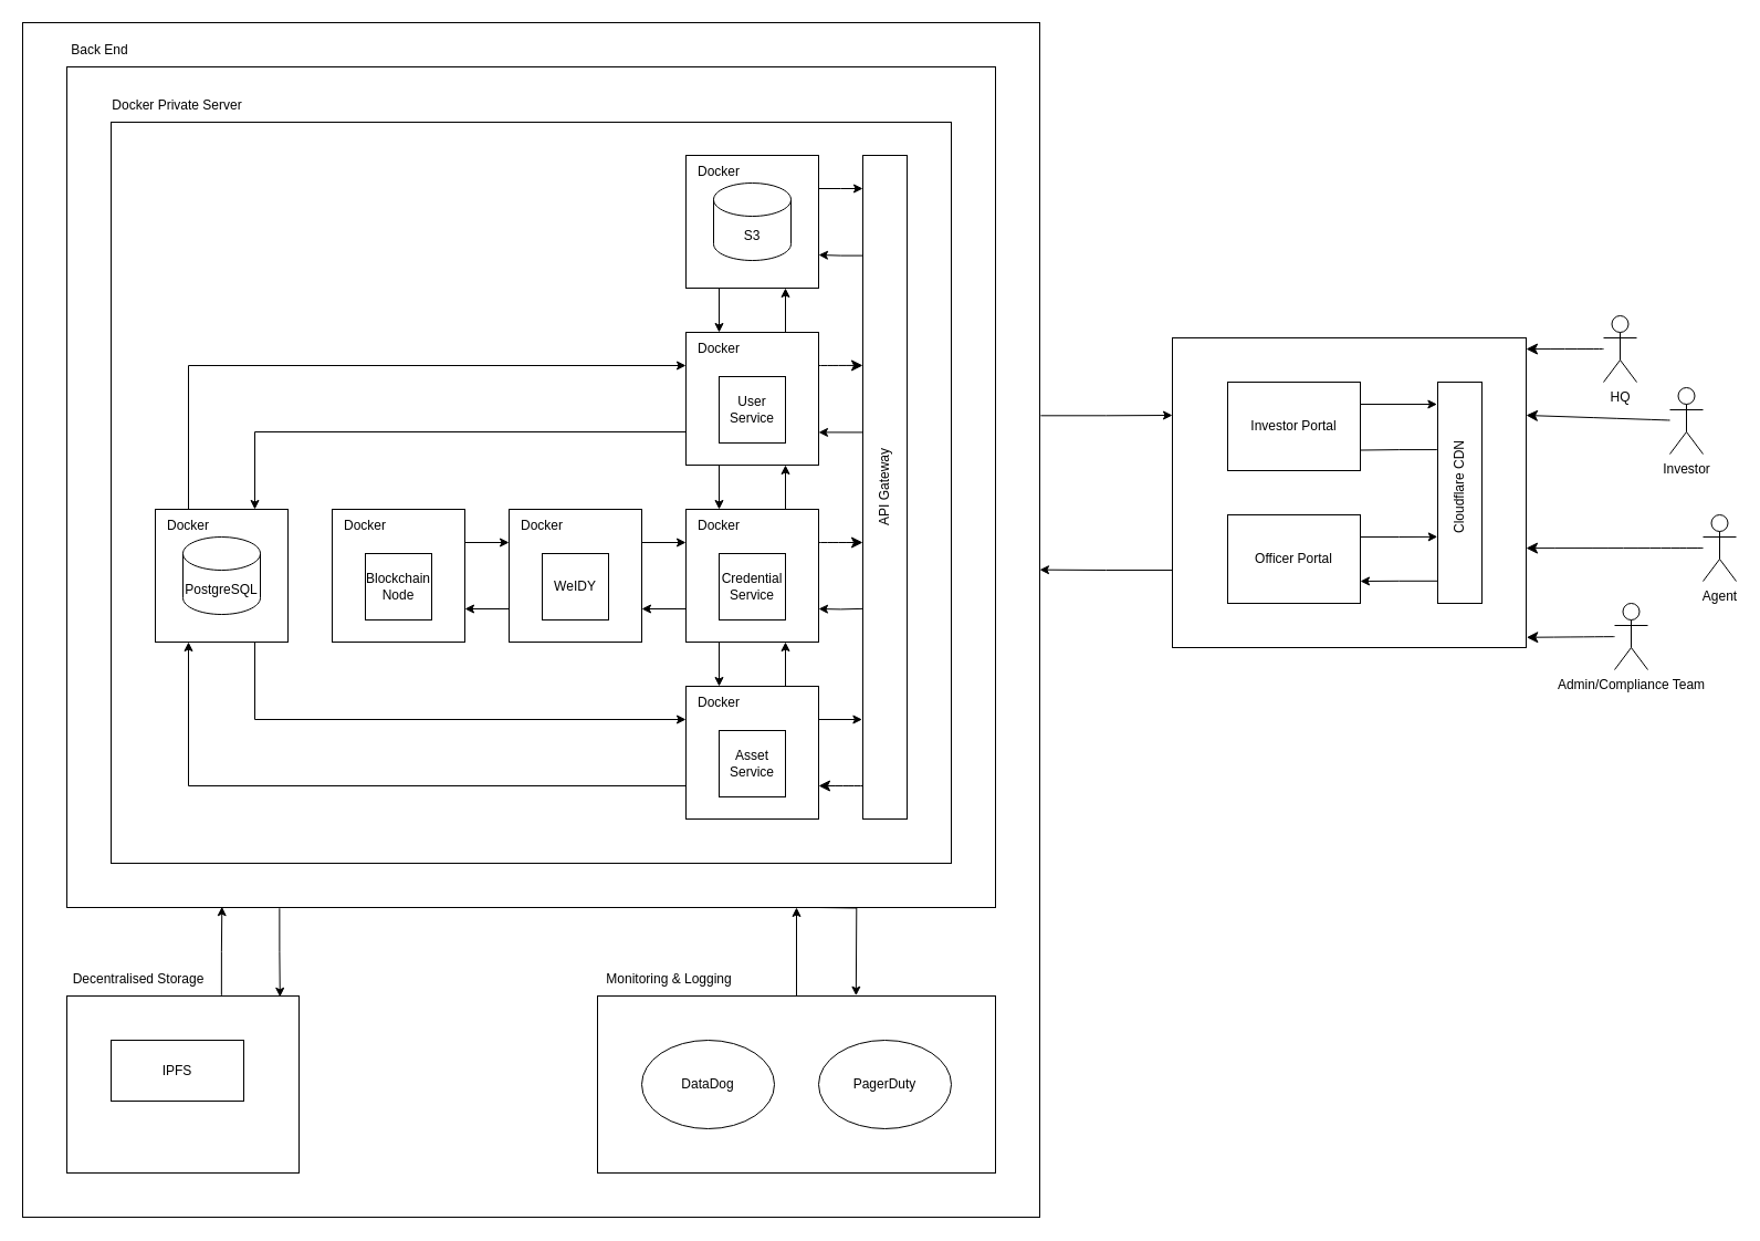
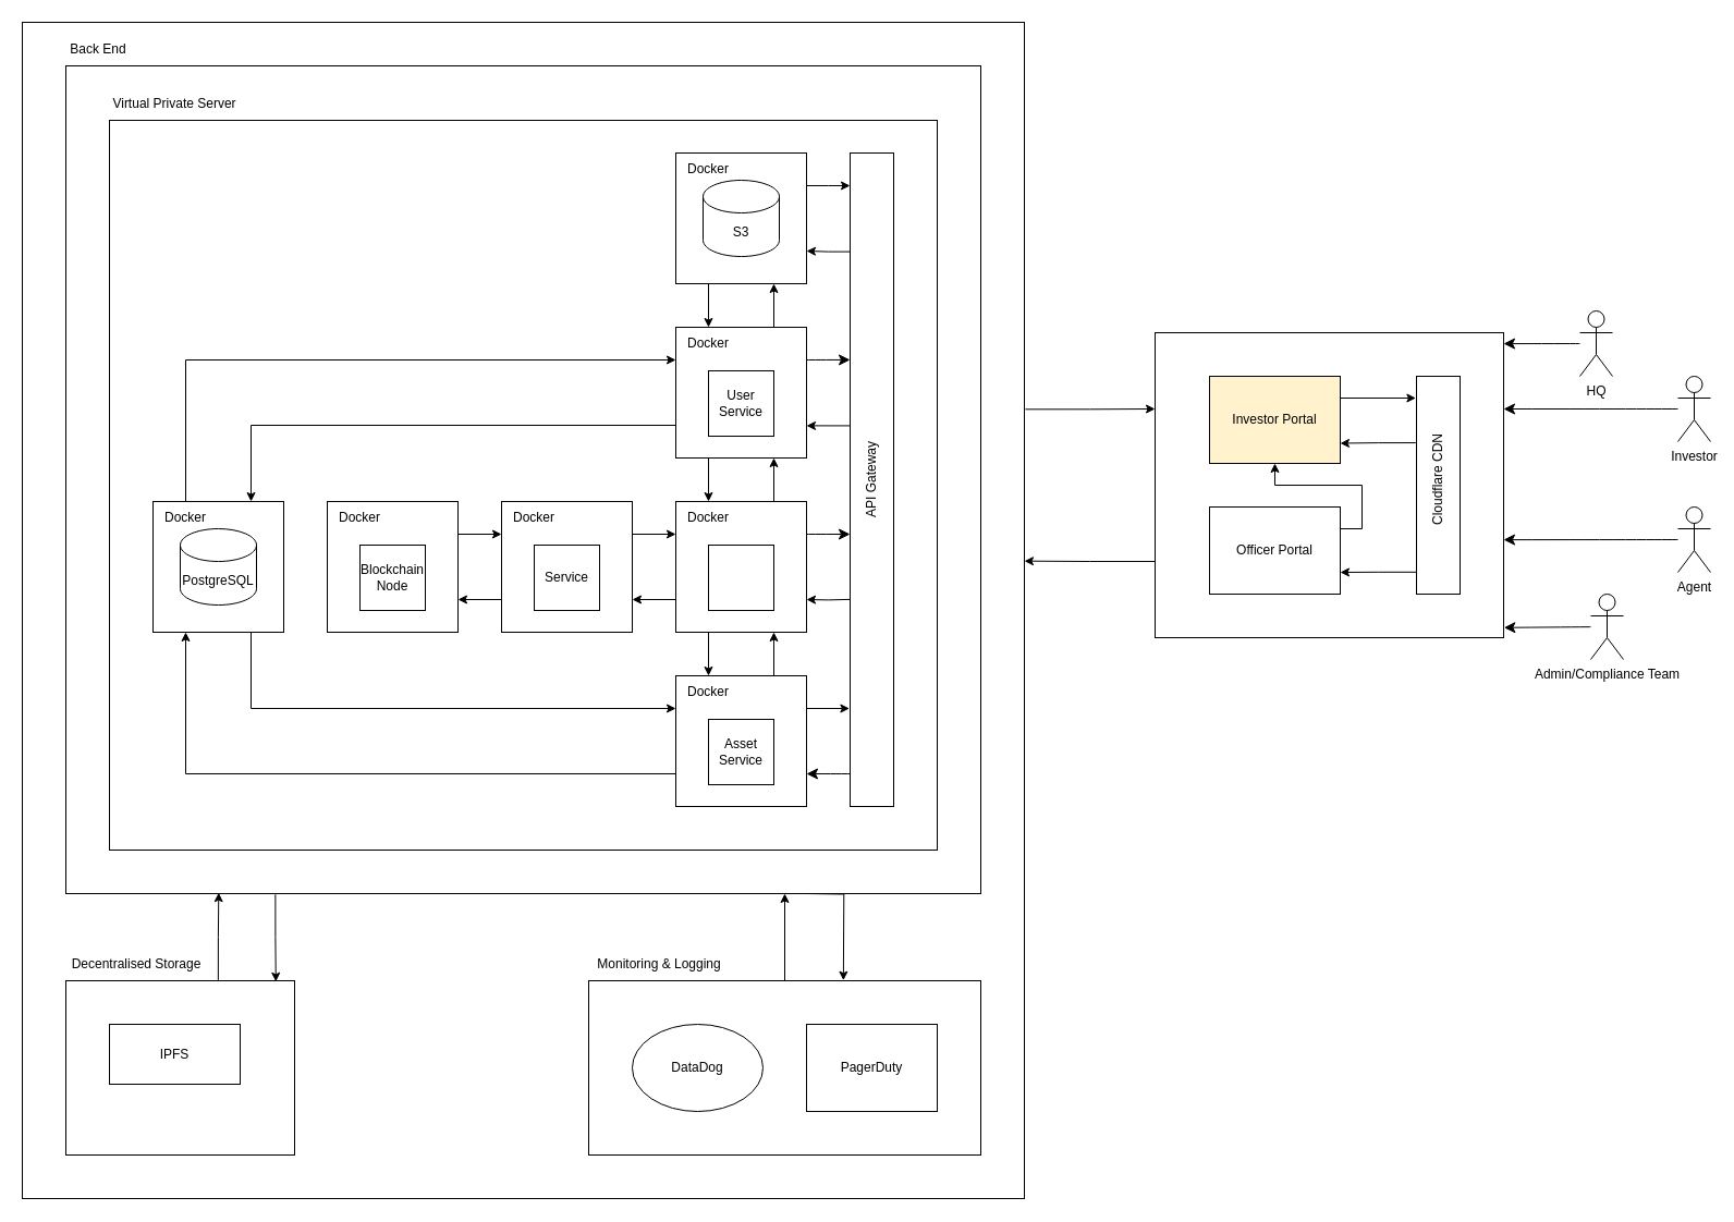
- <mxCell id="9" value="Docker Private Server" style="text;html=1;align=center;verticalAlign=middle;whiteSpace=wrap;rounded=0;" parent="1" vertex="1"><mxGeometry x="100" y="80" width="120" height="30" as="geometry" /></mxCell>
+ <mxCell id="9" value="Virtual Private Server" style="text;html=1;align=center;verticalAlign=middle;whiteSpace=wrap;rounded=0;" parent="1" vertex="1"><mxGeometry x="100" y="80" width="120" height="30" as="geometry" /></mxCell>
- <mxCell id="53" value="Investor" style="shape=umlActor;verticalLabelPosition=bottom;verticalAlign=top;html=1;outlineConnect=0;" parent="1" vertex="1"><mxGeometry x="1510" y="350" width="30" height="60" as="geometry" /></mxCell>
+ <mxCell id="53" value="Investor" style="shape=umlActor;verticalLabelPosition=bottom;verticalAlign=top;html=1;outlineConnect=0;" parent="1" vertex="1"><mxGeometry x="1540" y="345" width="30" height="60" as="geometry" /></mxCell>
- <mxCell id="10" value="Investor Portal" style="rounded=0;whiteSpace=wrap;html=1;" parent="1" vertex="1"><mxGeometry x="1110" y="345" width="120" height="80" as="geometry" /></mxCell>
+ <mxCell id="10" value="Investor Portal" style="rounded=0;whiteSpace=wrap;html=1;fillColor=#fff2cc;" parent="1" vertex="1"><mxGeometry x="1110" y="345" width="120" height="80" as="geometry" /></mxCell>
- <mxCell id="61" style="edgeStyle=orthogonalEdgeStyle;rounded=0;orthogonalLoop=1;jettySize=auto;html=1;exitX=-0.017;exitY=0.239;exitDx=0;exitDy=0;entryX=1;entryY=0.769;entryDx=0;entryDy=0;entryPerimeter=0;exitPerimeter=0;endArrow=none;" parent="1" source="51" target="10" edge="1"><mxGeometry relative="1" as="geometry" /></mxCell>
+ <mxCell id="61" style="edgeStyle=orthogonalEdgeStyle;rounded=0;orthogonalLoop=1;jettySize=auto;html=1;exitX=-0.017;exitY=0.239;exitDx=0;exitDy=0;entryX=1;entryY=0.769;entryDx=0;entryDy=0;entryPerimeter=0;exitPerimeter=0;" parent="1" source="51" target="10" edge="1"><mxGeometry relative="1" as="geometry" /></mxCell>
- <mxCell id="62" style="edgeStyle=orthogonalEdgeStyle;rounded=0;orthogonalLoop=1;jettySize=auto;html=1;exitX=1;exitY=0.25;exitDx=0;exitDy=0;entryX=-0.006;entryY=0.845;entryDx=0;entryDy=0;entryPerimeter=0;" parent="1" source="11" target="51" edge="1"><mxGeometry relative="1" as="geometry" /></mxCell>
+ <mxCell id="62" style="edgeStyle=orthogonalEdgeStyle;rounded=0;orthogonalLoop=1;jettySize=auto;html=1;exitX=1;exitY=0.25;exitDx=0;exitDy=0;" parent="1" source="11" target="10" edge="1"><mxGeometry relative="1" as="geometry" /></mxCell>
- <mxCell id="25" value="WeIDY" style="text;html=1;align=center;verticalAlign=middle;whiteSpace=wrap;rounded=0;" parent="21" vertex="1"><mxGeometry x="30" y="55" width="60" height="30" as="geometry" /></mxCell>
+ <mxCell id="25" value="Service" style="text;html=1;align=center;verticalAlign=middle;whiteSpace=wrap;rounded=0;" parent="21" vertex="1"><mxGeometry x="30" y="55" width="60" height="30" as="geometry" /></mxCell>
- <mxCell id="42" value="Credential Service" style="text;html=1;align=center;verticalAlign=middle;whiteSpace=wrap;rounded=0;" parent="37" vertex="1"><mxGeometry x="30" y="55" width="60" height="30" as="geometry" /></mxCell>
- <mxCell id="67" value="PagerDuty" style="ellipse;whiteSpace=wrap;html=1;" parent="1" vertex="1"><mxGeometry y="940" width="120" height="80" as="geometry" x="740" /></mxCell>
+ <mxCell id="67" value="PagerDuty" style="rounded=0;whiteSpace=wrap;html=1;" parent="1" vertex="1"><mxGeometry y="940" width="120" height="80" as="geometry" x="740" /></mxCell>
